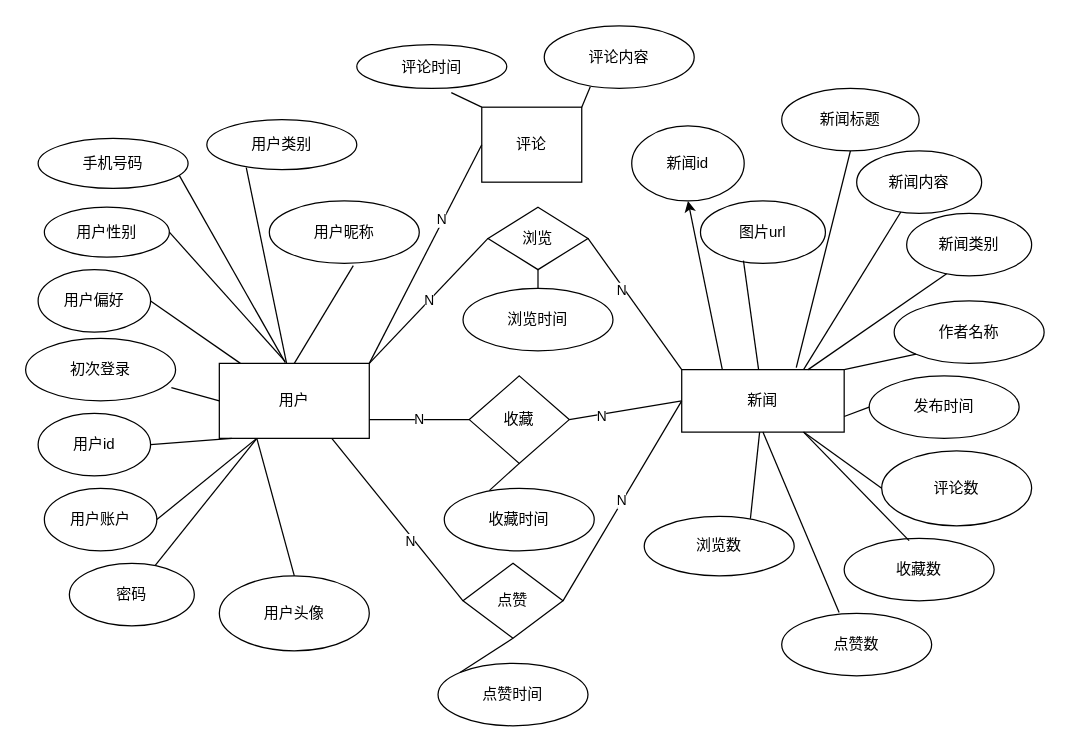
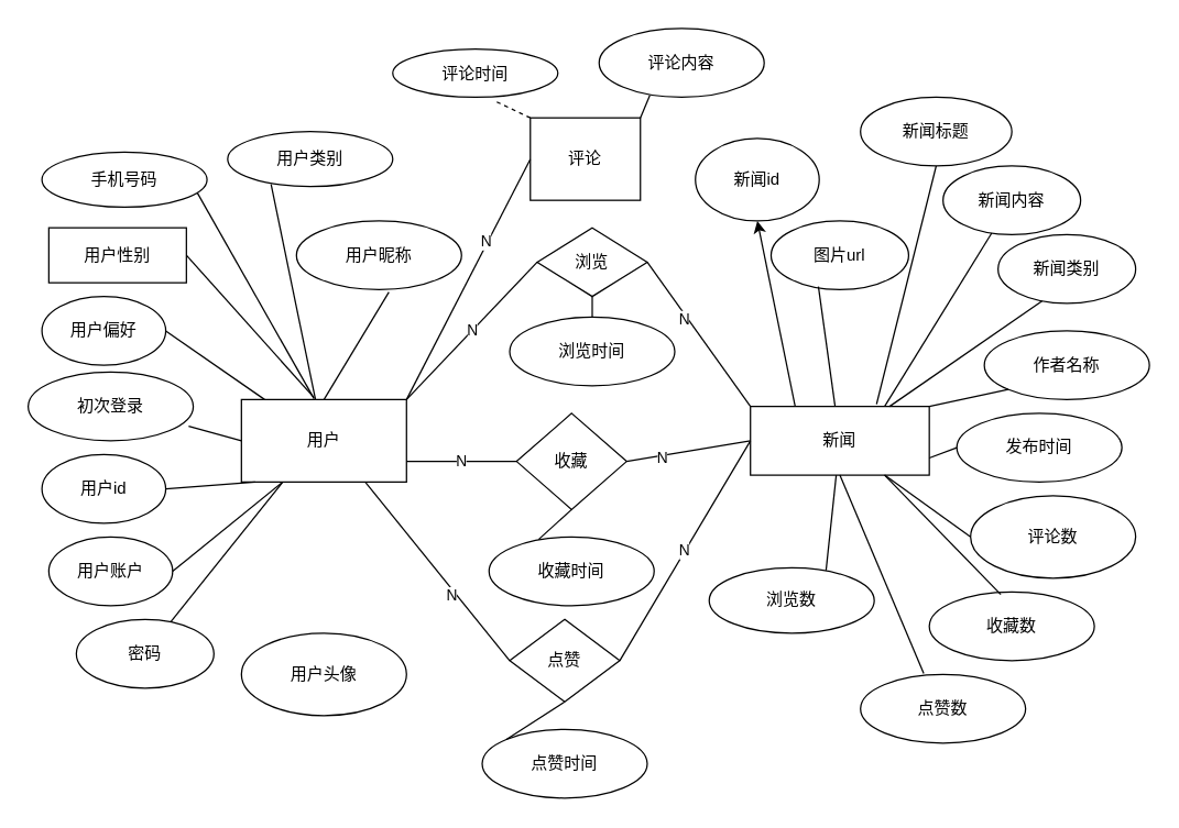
- <mxCell id="64" value="" style="endArrow=none;html=1;rounded=0;entryX=0.63;entryY=1.097;entryDx=0;entryDy=0;entryPerimeter=0;exitX=0;exitY=0;exitDx=0;exitDy=0;" edge="1" parent="1" source="17" target="36"><mxGeometry width="50" height="50" relative="1" as="geometry"><mxPoint x="395" y="350" as="sourcePoint" /><mxPoint x="445" y="300" as="targetPoint" /></mxGeometry></mxCell>
+ <mxCell id="64" value="" style="endArrow=none;html=1;rounded=0;entryX=0.63;entryY=1.097;entryDx=0;entryDy=0;entryPerimeter=0;exitX=0;exitY=0;exitDx=0;exitDy=0;dashed=1;" edge="1" parent="1" source="17" target="36"><mxGeometry width="50" height="50" relative="1" as="geometry"><mxPoint x="395" y="350" as="sourcePoint" /><mxPoint x="445" y="300" as="targetPoint" /></mxGeometry></mxCell>
- <mxCell id="9" value="用户性别" style="ellipse;whiteSpace=wrap;html=1;" vertex="1" parent="1"><mxGeometry x="35" y="165" width="100" height="40" as="geometry" /></mxCell>
+ <mxCell id="9" value="用户性别" style="whiteSpace=wrap;html=1;rounded=0;" vertex="1" parent="1"><mxGeometry x="35" y="165" width="100" height="40" as="geometry" /></mxCell>
- <mxCell id="62" value="" style="endArrow=none;html=1;rounded=0;entryX=0.25;entryY=1;entryDx=0;entryDy=0;exitX=0.5;exitY=0;exitDx=0;exitDy=0;" edge="1" parent="1" source="8" target="2"><mxGeometry width="50" height="50" relative="1" as="geometry"><mxPoint x="395" y="350" as="sourcePoint" /><mxPoint x="445" y="300" as="targetPoint" /></mxGeometry></mxCell>
